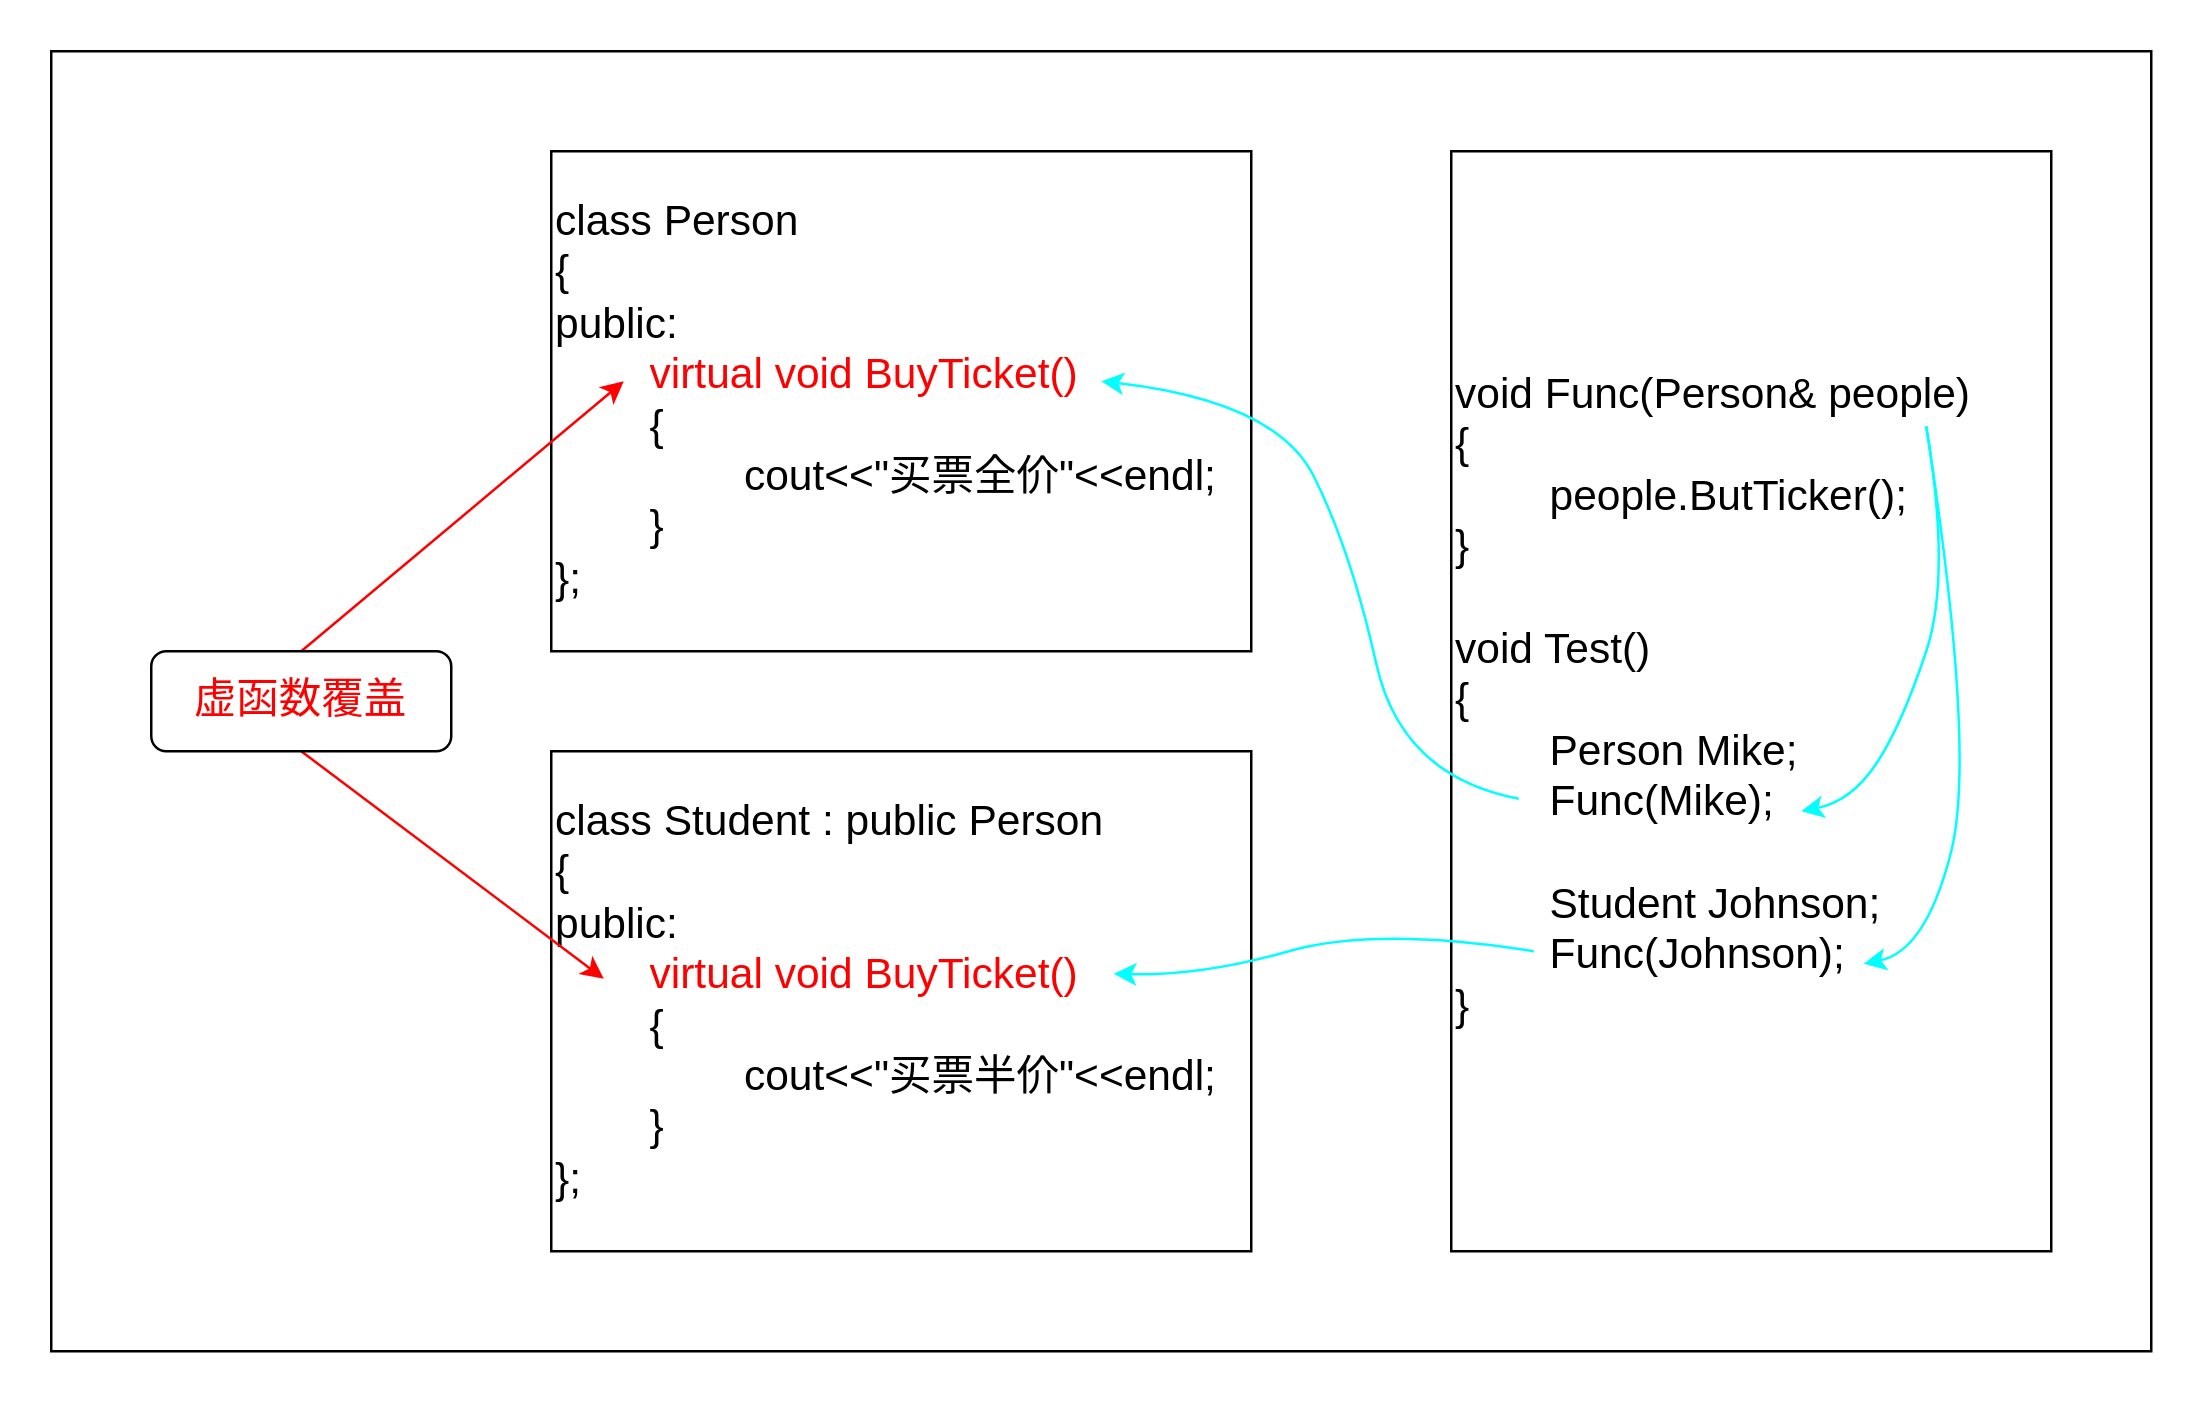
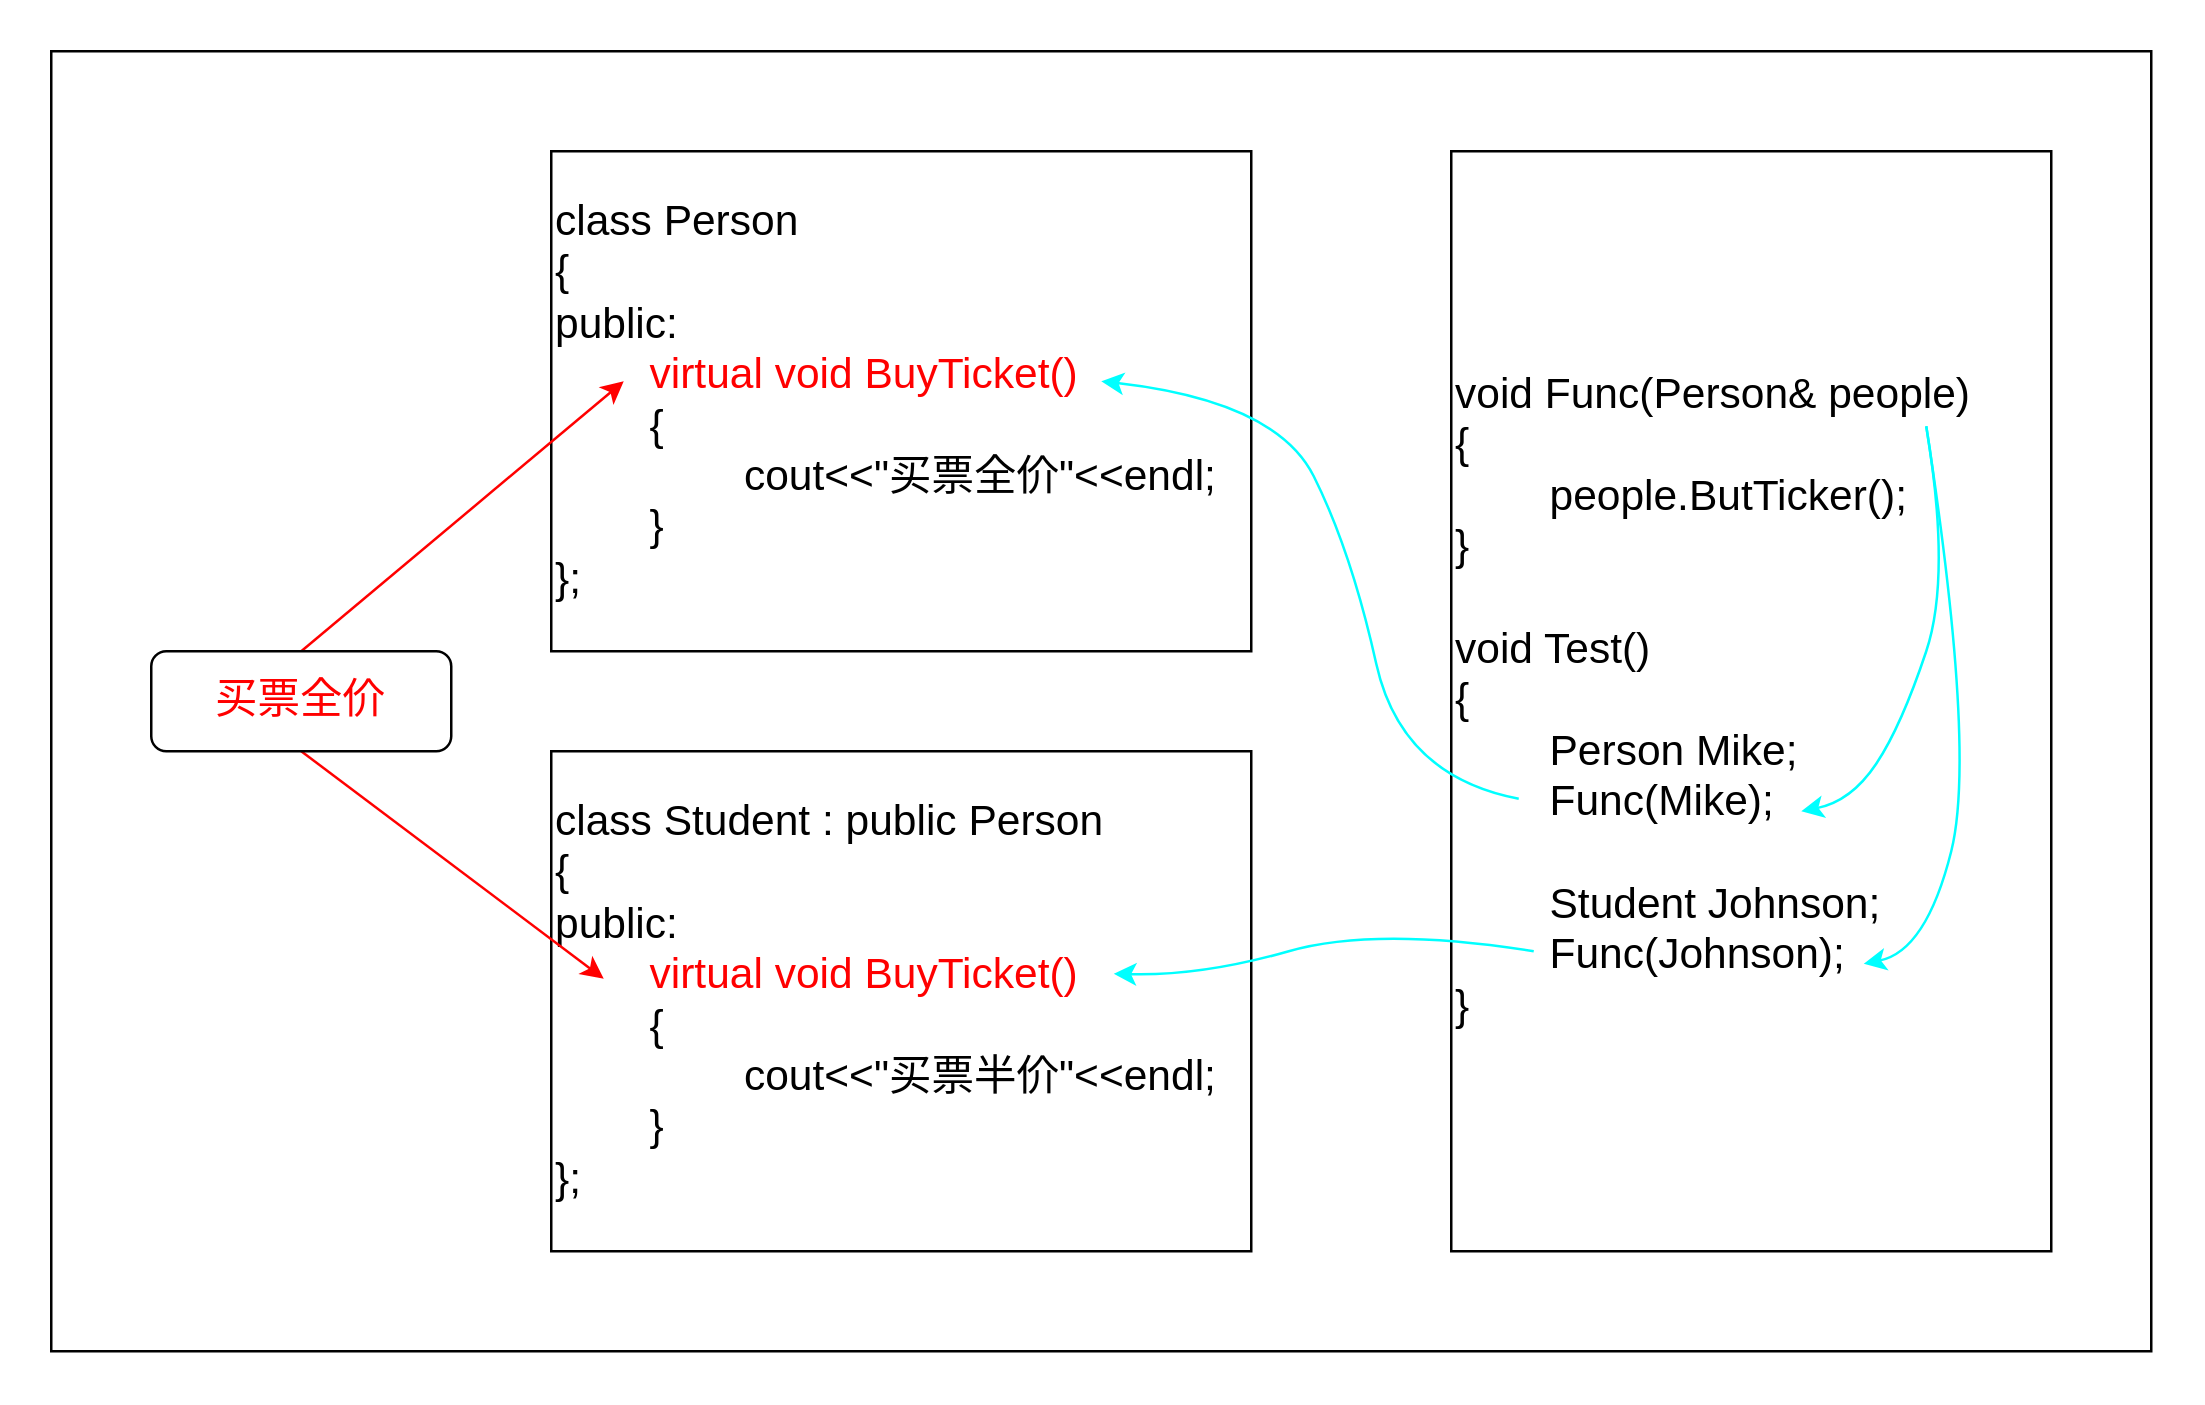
- <mxCell id="8" value="&lt;font color=&quot;#ff0000&quot;&gt;虚函数覆盖&lt;/font&gt;" style="rounded=1;whiteSpace=wrap;html=1;fontSize=17;" parent="1" vertex="1"><mxGeometry y="260" width="120" height="40" as="geometry" x="60" /></mxCell>
+ <mxCell id="8" value="&lt;font color=&quot;#ff0000&quot;&gt;买票全价&lt;/font&gt;" style="rounded=1;whiteSpace=wrap;html=1;fontSize=17;" parent="1" vertex="1"><mxGeometry y="260" width="120" height="40" as="geometry" x="60" /></mxCell>
